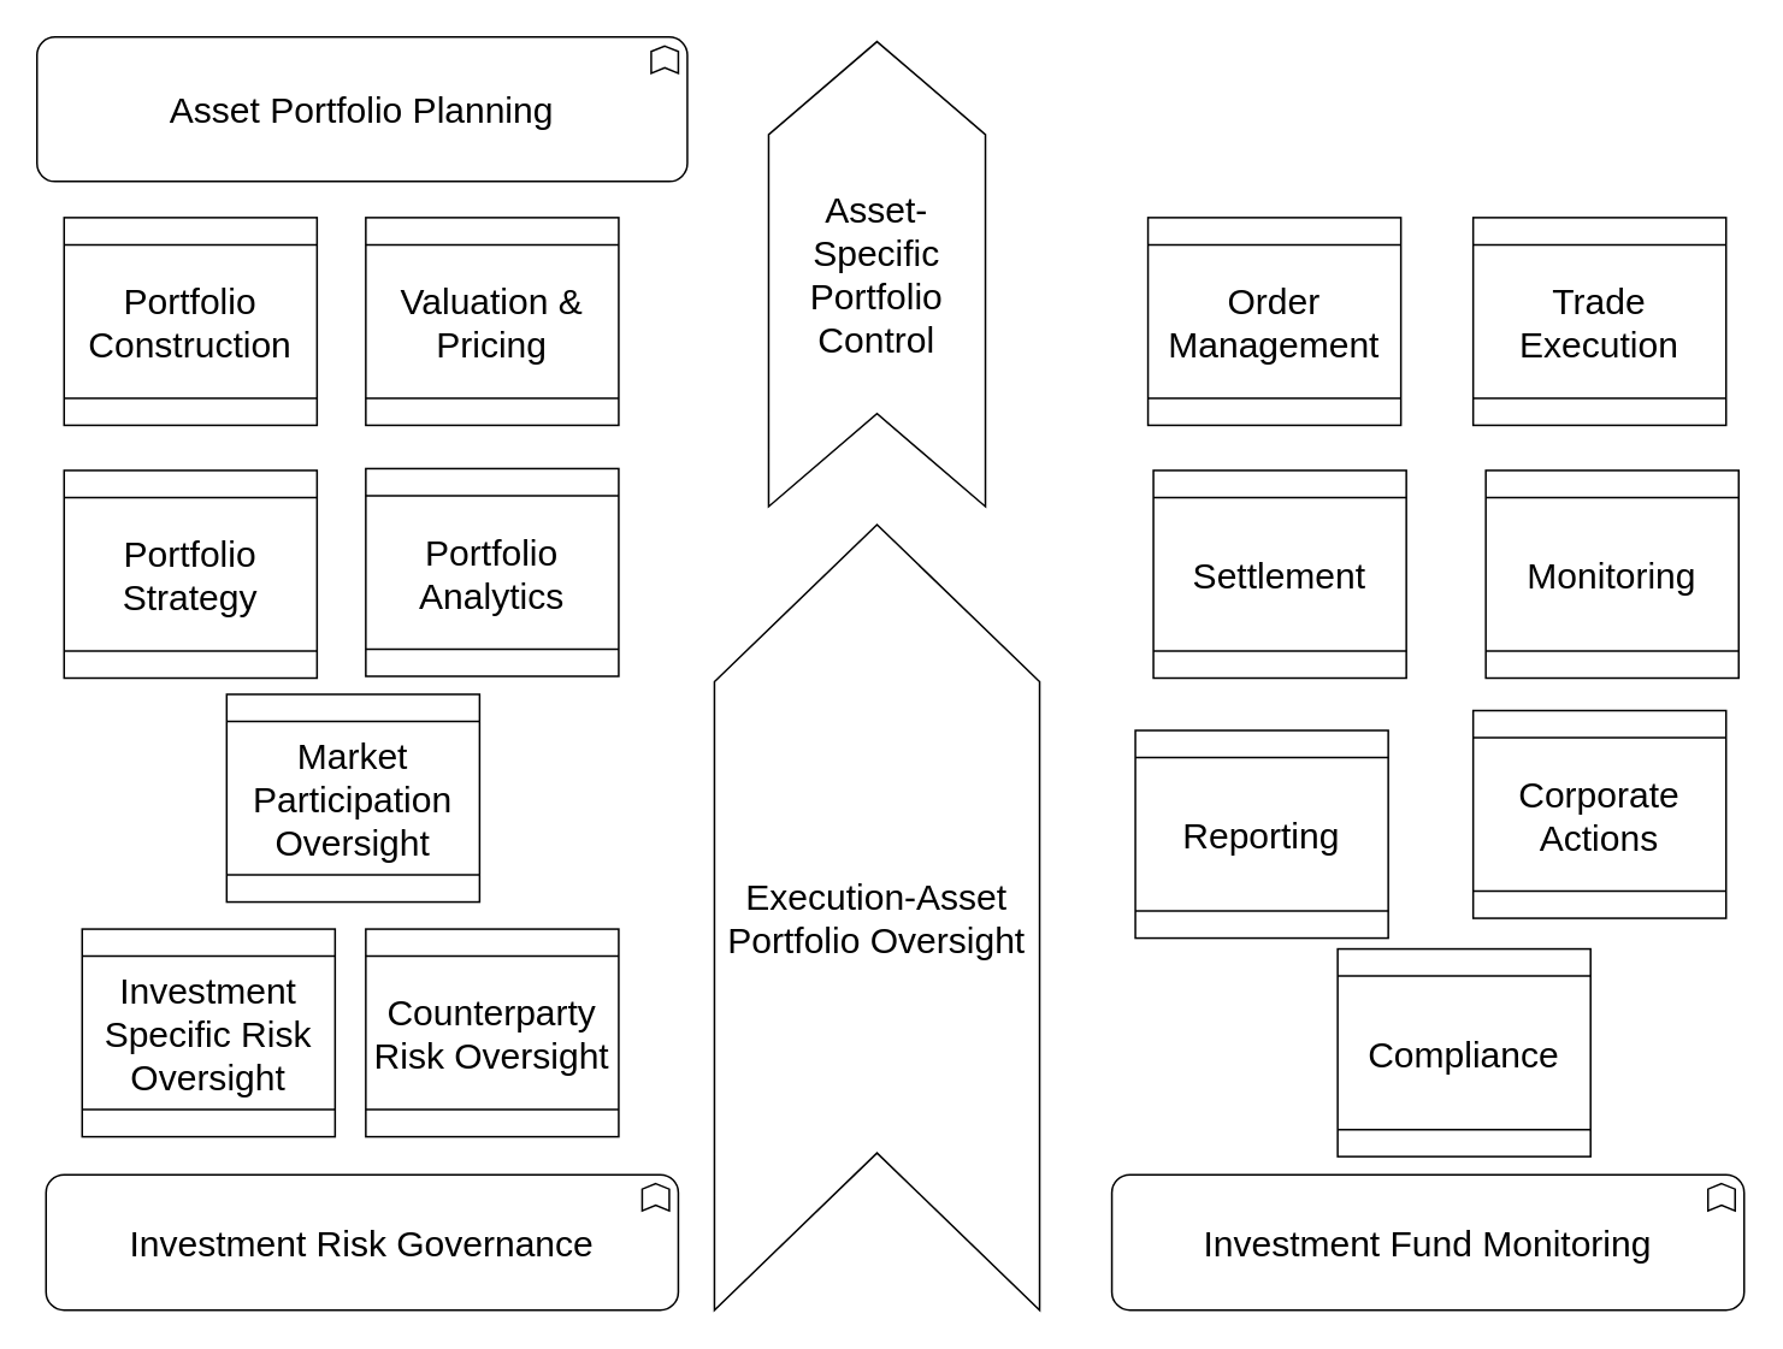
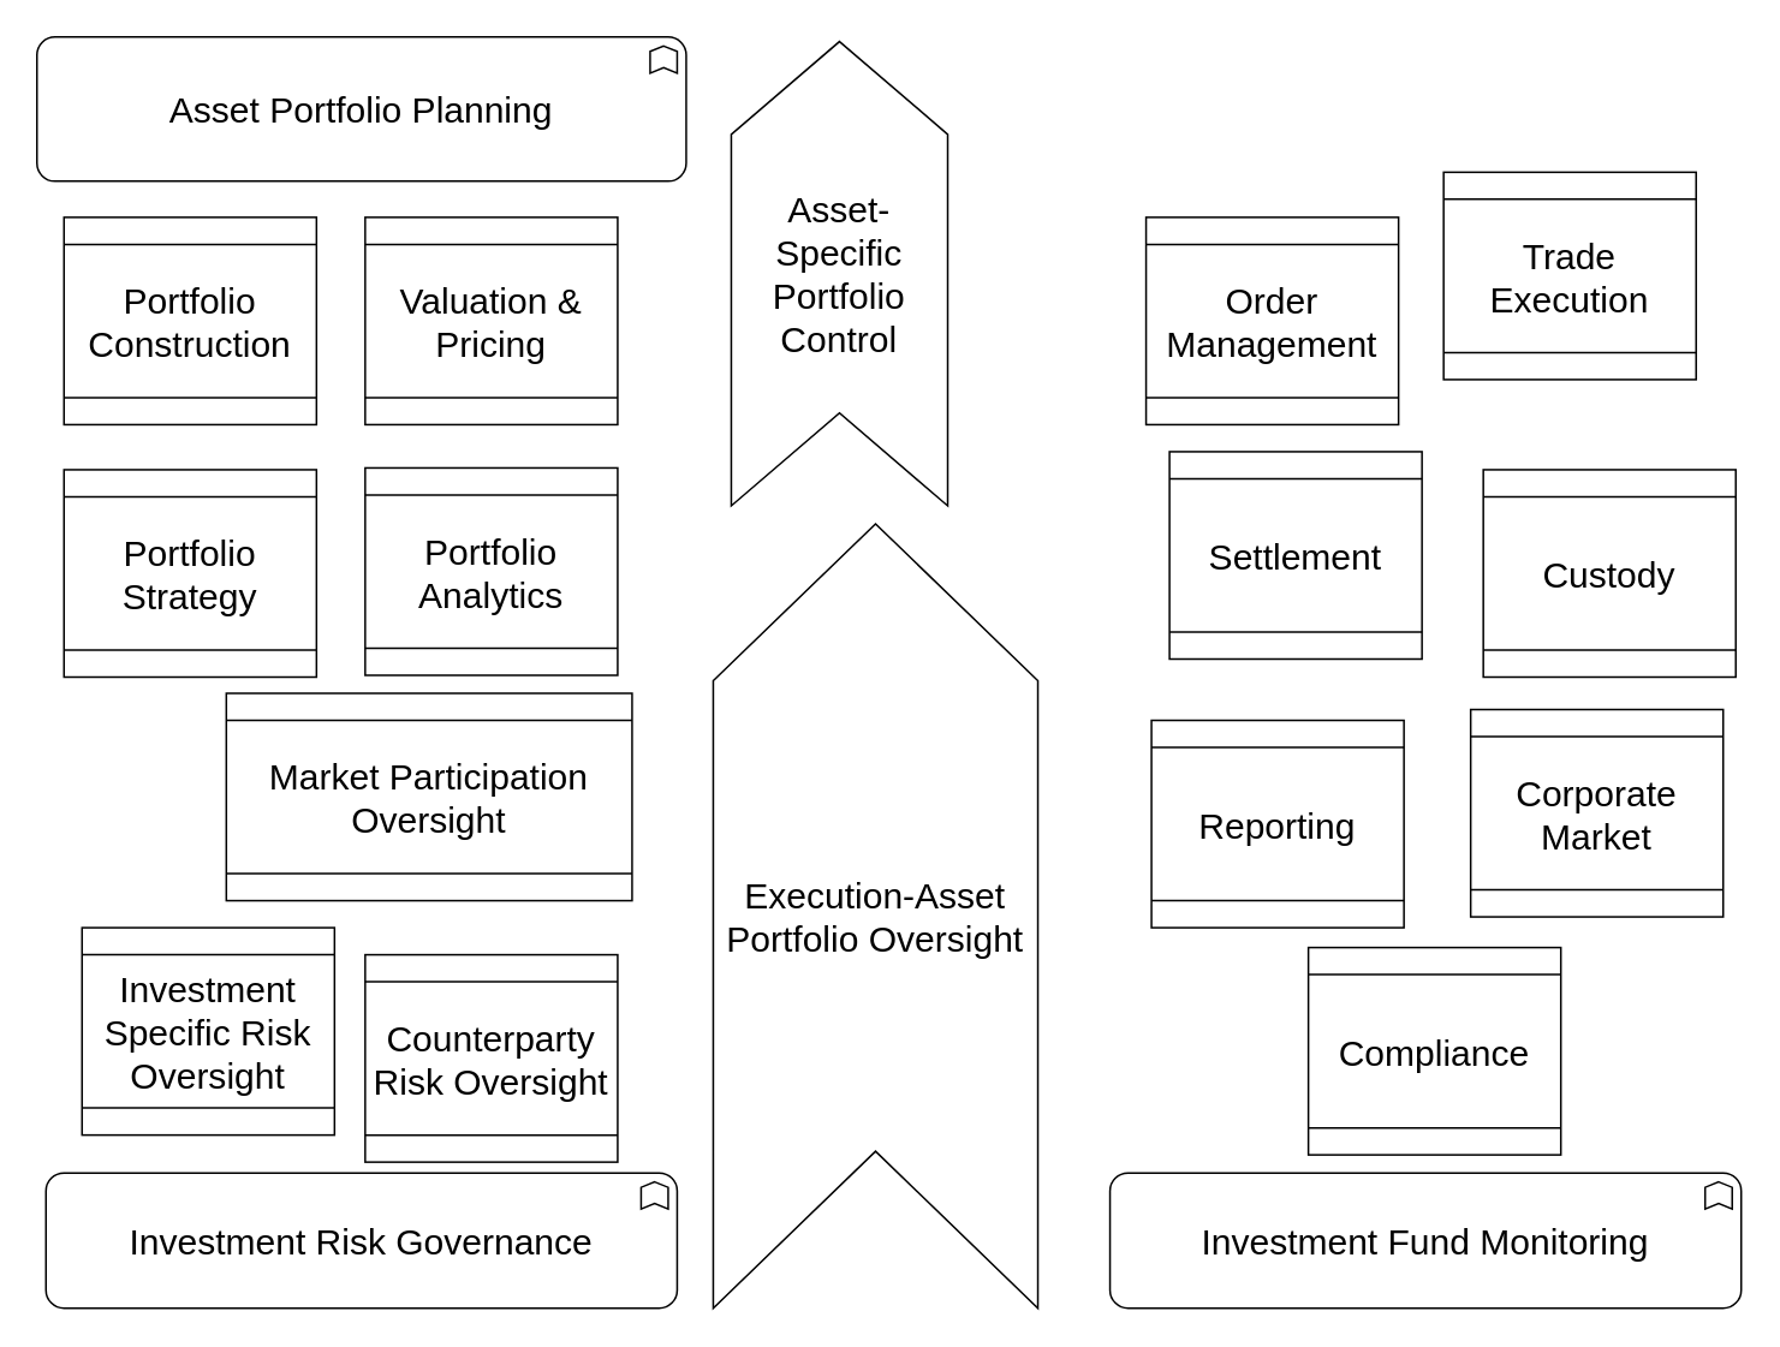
- <mxCell id="6" value="&lt;font style=&quot;font-size: 20px&quot;&gt;Asset-Specific&lt;br&gt;Portfolio Control&lt;/font&gt;" style="html=1;outlineConnect=0;whiteSpace=wrap;shape=mxgraph.archimate3.function;strokeColor=#000000;fillColor=#FFFFFF;" vertex="1" parent="1"><mxGeometry x="425" y="22.5" width="120" height="257.5" as="geometry" /></mxCell>
+ <mxCell id="6" value="&lt;font style=&quot;font-size: 20px&quot;&gt;Asset-Specific&lt;br&gt;Portfolio Control&lt;/font&gt;" style="html=1;outlineConnect=0;whiteSpace=wrap;shape=mxgraph.archimate3.function;strokeColor=#000000;fillColor=#FFFFFF;" vertex="1" parent="1"><mxGeometry x="405" y="22.5" width="120" height="257.5" as="geometry" /></mxCell>
- <mxCell id="14" value="&lt;font style=&quot;font-size: 20px&quot;&gt;Trade Execution&lt;/font&gt;" style="html=1;outlineConnect=0;whiteSpace=wrap;shape=mxgraph.archimate3.contract;strokeColor=#000000;fillColor=#FFFFFF;" vertex="1" parent="1"><mxGeometry x="815" y="120" width="140" height="115" as="geometry" /></mxCell>
+ <mxCell id="14" value="&lt;font style=&quot;font-size: 20px&quot;&gt;Trade Execution&lt;/font&gt;" style="html=1;outlineConnect=0;whiteSpace=wrap;shape=mxgraph.archimate3.contract;strokeColor=#000000;fillColor=#FFFFFF;" vertex="1" parent="1"><mxGeometry x="800" y="95" width="140" height="115" as="geometry" /></mxCell>
- <mxCell id="15" value="&lt;font style=&quot;font-size: 20px&quot;&gt;Settlement&lt;/font&gt;" style="html=1;outlineConnect=0;whiteSpace=wrap;shape=mxgraph.archimate3.contract;strokeColor=#000000;fillColor=#FFFFFF;" vertex="1" parent="1"><mxGeometry x="638" y="260" width="140" height="115" as="geometry" /></mxCell>
+ <mxCell id="15" value="&lt;font style=&quot;font-size: 20px&quot;&gt;Settlement&lt;/font&gt;" style="html=1;outlineConnect=0;whiteSpace=wrap;shape=mxgraph.archimate3.contract;strokeColor=#000000;fillColor=#FFFFFF;" vertex="1" parent="1"><mxGeometry x="648" y="250" width="140" height="115" as="geometry" /></mxCell>
- <mxCell id="16" value="&lt;font style=&quot;font-size: 20px&quot;&gt;Monitoring&lt;/font&gt;" style="html=1;outlineConnect=0;whiteSpace=wrap;shape=mxgraph.archimate3.contract;strokeColor=#000000;fillColor=#FFFFFF;" vertex="1" parent="1"><mxGeometry x="822" y="260" width="140" height="115" as="geometry" /></mxCell>
+ <mxCell id="16" value="&lt;font style=&quot;font-size: 20px&quot;&gt;Custody&lt;/font&gt;" style="html=1;outlineConnect=0;whiteSpace=wrap;shape=mxgraph.archimate3.contract;strokeColor=#000000;fillColor=#FFFFFF;" vertex="1" parent="1"><mxGeometry x="822" y="260" width="140" height="115" as="geometry" /></mxCell>
- <mxCell id="9" value="&lt;font style=&quot;font-size: 20px&quot;&gt;Market Participation Oversight&lt;/font&gt;" style="html=1;outlineConnect=0;whiteSpace=wrap;shape=mxgraph.archimate3.contract;strokeColor=#000000;fillColor=#FFFFFF;" vertex="1" parent="1"><mxGeometry x="125" y="384" width="140" height="115" as="geometry" /></mxCell>
+ <mxCell id="9" value="&lt;font style=&quot;font-size: 20px&quot;&gt;Market Participation Oversight&lt;/font&gt;" style="html=1;outlineConnect=0;whiteSpace=wrap;shape=mxgraph.archimate3.contract;strokeColor=#000000;fillColor=#FFFFFF;" vertex="1" parent="1"><mxGeometry x="125" y="384" width="225" height="115" as="geometry" /></mxCell>
- <mxCell id="18" value="&lt;font style=&quot;font-size: 20px&quot;&gt;Corporate Actions&lt;/font&gt;" style="html=1;outlineConnect=0;whiteSpace=wrap;shape=mxgraph.archimate3.contract;strokeColor=#000000;fillColor=#FFFFFF;" vertex="1" parent="1"><mxGeometry x="815" y="393" width="140" height="115" as="geometry" /></mxCell>
+ <mxCell id="18" value="&lt;font style=&quot;font-size: 20px&quot;&gt;Corporate Market&lt;/font&gt;" style="html=1;outlineConnect=0;whiteSpace=wrap;shape=mxgraph.archimate3.contract;strokeColor=#000000;fillColor=#FFFFFF;" vertex="1" parent="1"><mxGeometry x="815" y="393" width="140" height="115" as="geometry" /></mxCell>
- <mxCell id="17" value="&lt;font style=&quot;font-size: 20px&quot;&gt;Reporting&lt;/font&gt;" style="html=1;outlineConnect=0;whiteSpace=wrap;shape=mxgraph.archimate3.contract;strokeColor=#000000;fillColor=#FFFFFF;" vertex="1" parent="1"><mxGeometry x="628" y="404" width="140" height="115" as="geometry" /></mxCell>
+ <mxCell id="17" value="&lt;font style=&quot;font-size: 20px&quot;&gt;Reporting&lt;/font&gt;" style="html=1;outlineConnect=0;whiteSpace=wrap;shape=mxgraph.archimate3.contract;strokeColor=#000000;fillColor=#FFFFFF;" vertex="1" parent="1"><mxGeometry x="638" y="399" width="140" height="115" as="geometry" /></mxCell>
- <mxCell id="8" value="&lt;font style=&quot;font-size: 20px&quot;&gt;Counterparty Risk Oversight&lt;/font&gt;" style="html=1;outlineConnect=0;whiteSpace=wrap;shape=mxgraph.archimate3.contract;strokeColor=#000000;fillColor=#FFFFFF;" vertex="1" parent="1"><mxGeometry x="202" y="514" width="140" height="115" as="geometry" /></mxCell>
+ <mxCell id="8" value="&lt;font style=&quot;font-size: 20px&quot;&gt;Counterparty Risk Oversight&lt;/font&gt;" style="html=1;outlineConnect=0;whiteSpace=wrap;shape=mxgraph.archimate3.contract;strokeColor=#000000;fillColor=#FFFFFF;" vertex="1" parent="1"><mxGeometry x="202" y="529" width="140" height="115" as="geometry" /></mxCell>
- <mxCell id="19" value="&lt;font style=&quot;font-size: 20px&quot;&gt;Compliance&lt;/font&gt;" style="html=1;outlineConnect=0;whiteSpace=wrap;shape=mxgraph.archimate3.contract;strokeColor=#000000;fillColor=#FFFFFF;" vertex="1" parent="1"><mxGeometry x="740" y="525" width="140" height="115" as="geometry" /></mxCell>
+ <mxCell id="19" value="&lt;font style=&quot;font-size: 20px&quot;&gt;Compliance&lt;/font&gt;" style="html=1;outlineConnect=0;whiteSpace=wrap;shape=mxgraph.archimate3.contract;strokeColor=#000000;fillColor=#FFFFFF;" vertex="1" parent="1"><mxGeometry x="725" y="525" width="140" height="115" as="geometry" /></mxCell>
